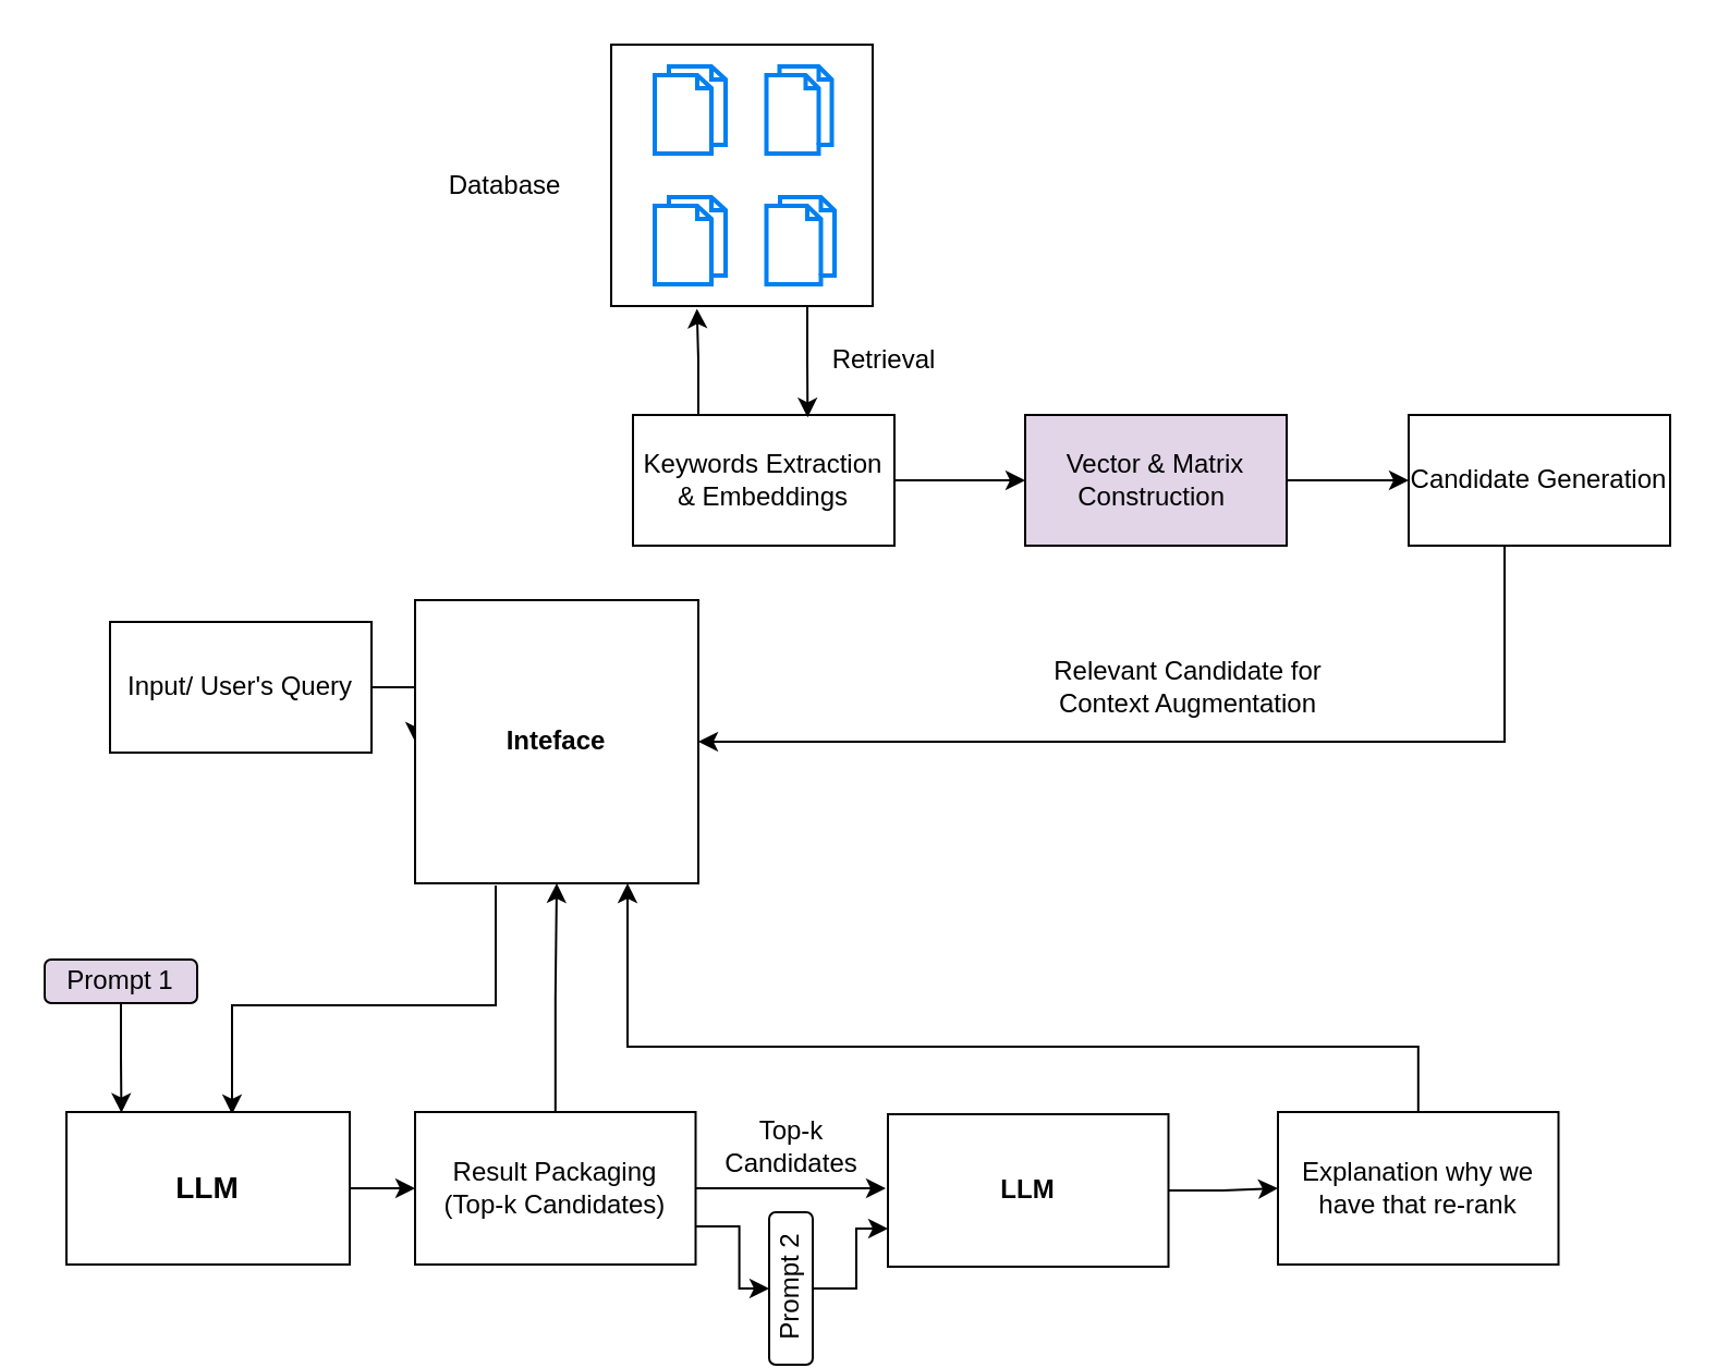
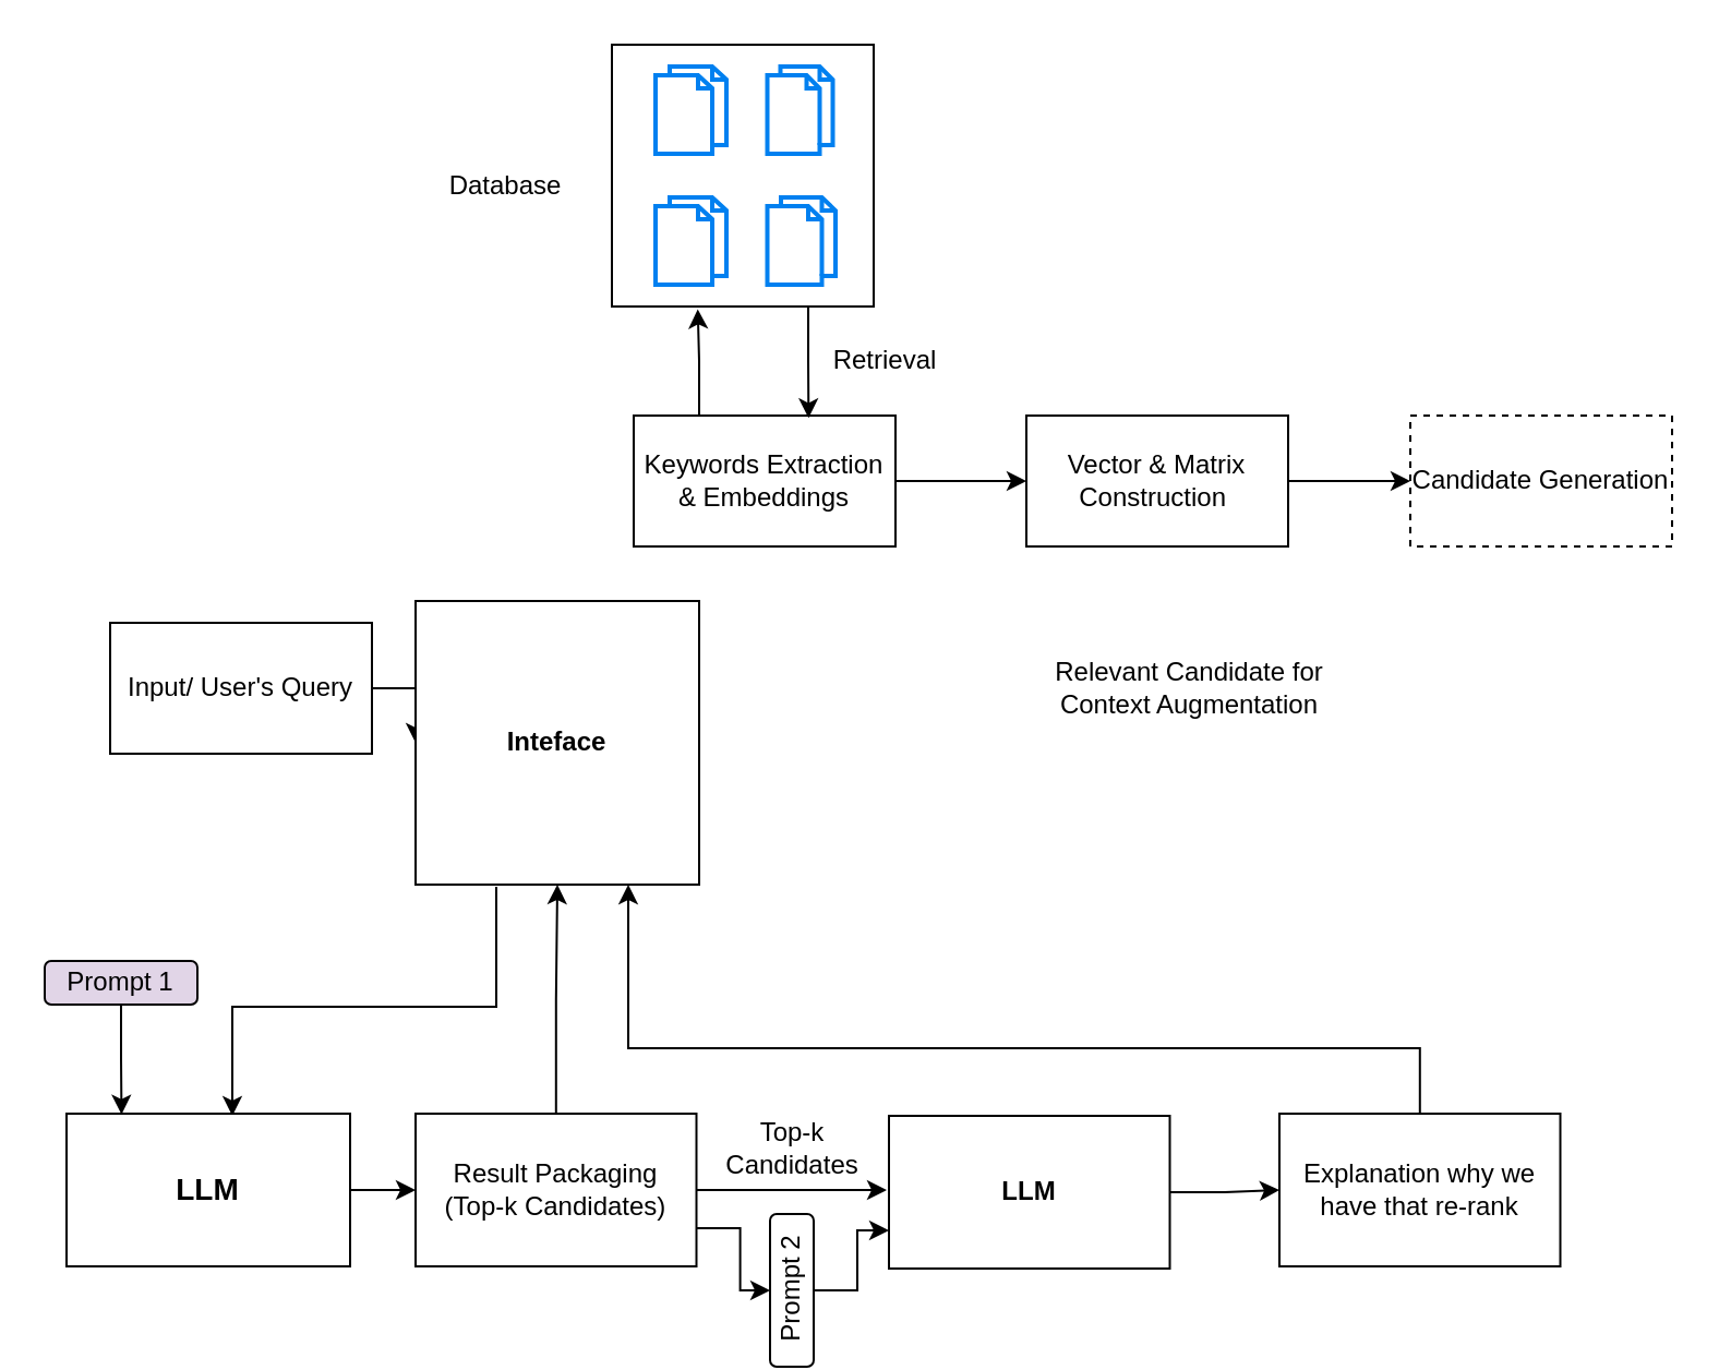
- <mxCell id="10" value="Vector &amp;amp; Matrix Construction&amp;nbsp;" style="rounded=0;whiteSpace=wrap;html=1;fillColor=#e1d5e7;" parent="1" vertex="1"><mxGeometry x="470" y="190" width="120" height="60" as="geometry" /></mxCell>
+ <mxCell id="10" value="Vector &amp;amp; Matrix Construction&amp;nbsp;" style="rounded=0;whiteSpace=wrap;html=1;" parent="1" vertex="1"><mxGeometry x="470" y="190" width="120" height="60" as="geometry" /></mxCell>
- <mxCell id="12" value="Candidate Generation" style="rounded=0;whiteSpace=wrap;html=1;" parent="1" vertex="1"><mxGeometry x="646" y="190" width="120" height="60" as="geometry" /></mxCell>
+ <mxCell id="12" value="Candidate Generation" style="rounded=0;whiteSpace=wrap;html=1;dashed=1;" parent="1" vertex="1"><mxGeometry x="646" y="190" width="120" height="60" as="geometry" /></mxCell>
- <mxCell id="11" style="edgeStyle=orthogonalEdgeStyle;rounded=0;orthogonalLoop=1;jettySize=auto;html=1;entryX=1;entryY=0.5;entryDx=0;entryDy=0;" parent="1" source="12" target="6" edge="1"><mxGeometry relative="1" as="geometry"><Array as="points"><mxPoint x="690" y="340" /></Array></mxGeometry></mxCell>
